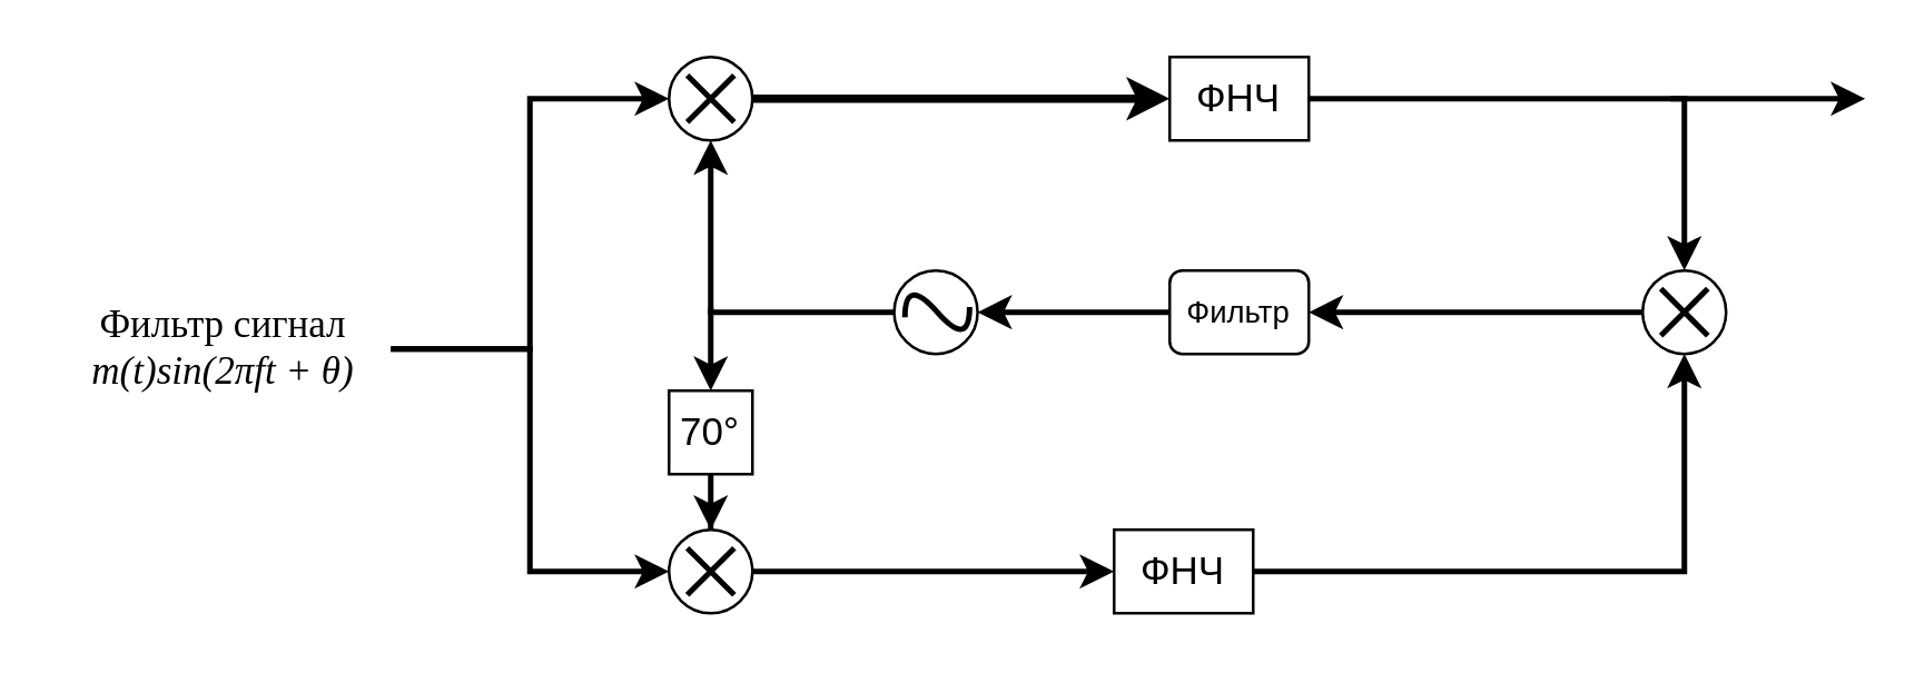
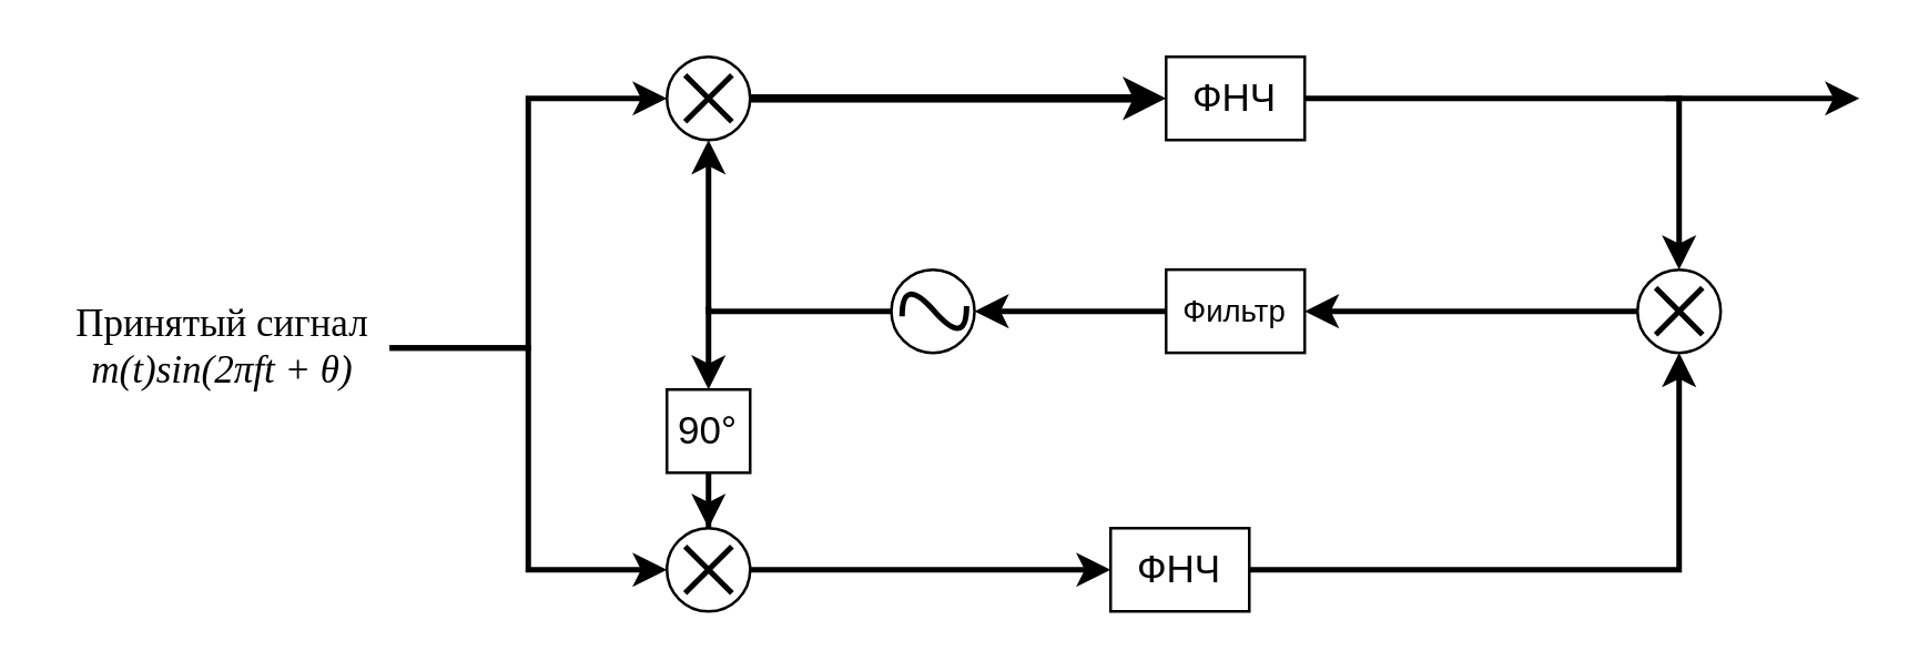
- <mxCell id="10" value="Фильтр" style="whiteSpace=wrap;html=1;fontSize=11;rounded=1;" vertex="1" parent="1"><mxGeometry x="420" y="96.75" width="50" height="30" as="geometry" /></mxCell>
+ <mxCell id="10" value="Фильтр" style="rounded=0;whiteSpace=wrap;html=1;fontSize=11;" vertex="1" parent="1"><mxGeometry x="420" y="96.75" width="50" height="30" as="geometry" /></mxCell>
- <mxCell id="33" value="Фильтр сигнал&lt;br&gt;&lt;i&gt;m(t)sin(2πft +&amp;nbsp;θ)&lt;/i&gt;" style="text;strokeColor=none;fillColor=none;align=center;verticalAlign=middle;spacingLeft=4;spacingRight=4;overflow=hidden;points=[[0,0.5],[1,0.5]];portConstraint=eastwest;rotatable=0;whiteSpace=wrap;html=1;fontSize=14;fontFamily=Times New Roman;" vertex="1" parent="1"><mxGeometry x="20" y="105" width="120" height="40" as="geometry" /></mxCell>
+ <mxCell id="33" value="Принятый сигнал&lt;br&gt;&lt;i&gt;m(t)sin(2πft +&amp;nbsp;θ)&lt;/i&gt;" style="text;strokeColor=none;fillColor=none;align=center;verticalAlign=middle;spacingLeft=4;spacingRight=4;overflow=hidden;points=[[0,0.5],[1,0.5]];portConstraint=eastwest;rotatable=0;whiteSpace=wrap;html=1;fontSize=14;fontFamily=Times New Roman;" vertex="1" parent="1"><mxGeometry x="20" y="105" width="120" height="40" as="geometry" /></mxCell>
- <mxCell id="25" value="&lt;font style=&quot;font-size: 14px;&quot;&gt;70°&lt;/font&gt;" style="whiteSpace=wrap;html=1;aspect=fixed;fontSize=14;" vertex="1" parent="1"><mxGeometry x="240" y="140" width="30" height="30" as="geometry" /></mxCell>
+ <mxCell id="25" value="&lt;font style=&quot;font-size: 14px;&quot;&gt;90°&lt;/font&gt;" style="whiteSpace=wrap;html=1;aspect=fixed;fontSize=14;" vertex="1" parent="1"><mxGeometry x="240" y="140" width="30" height="30" as="geometry" /></mxCell>
